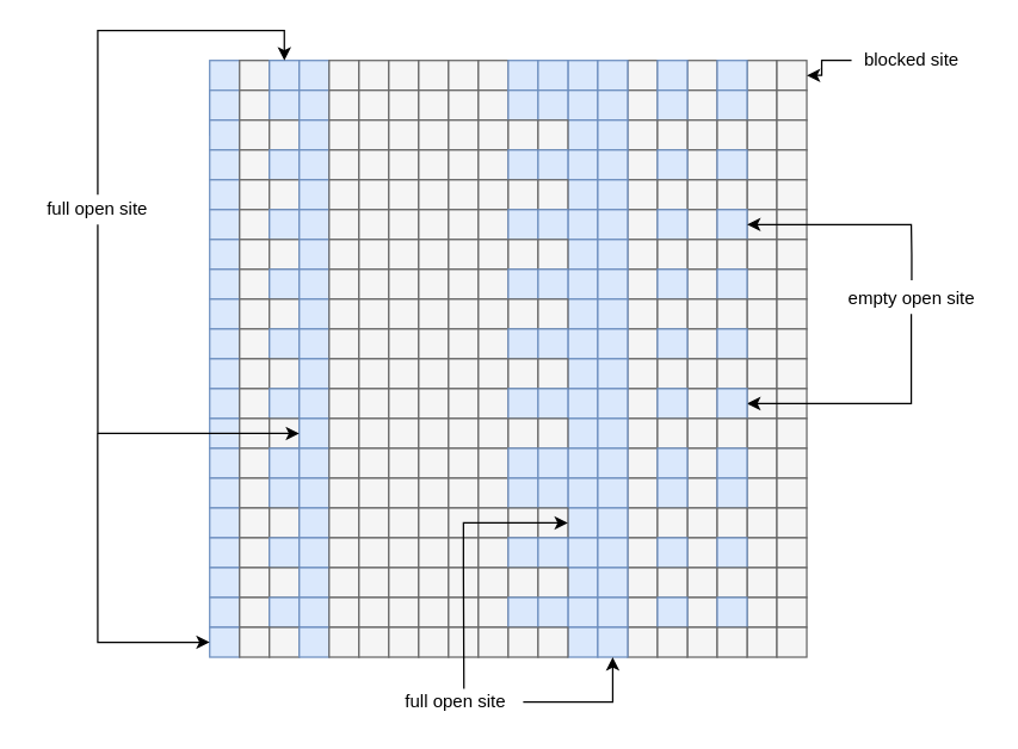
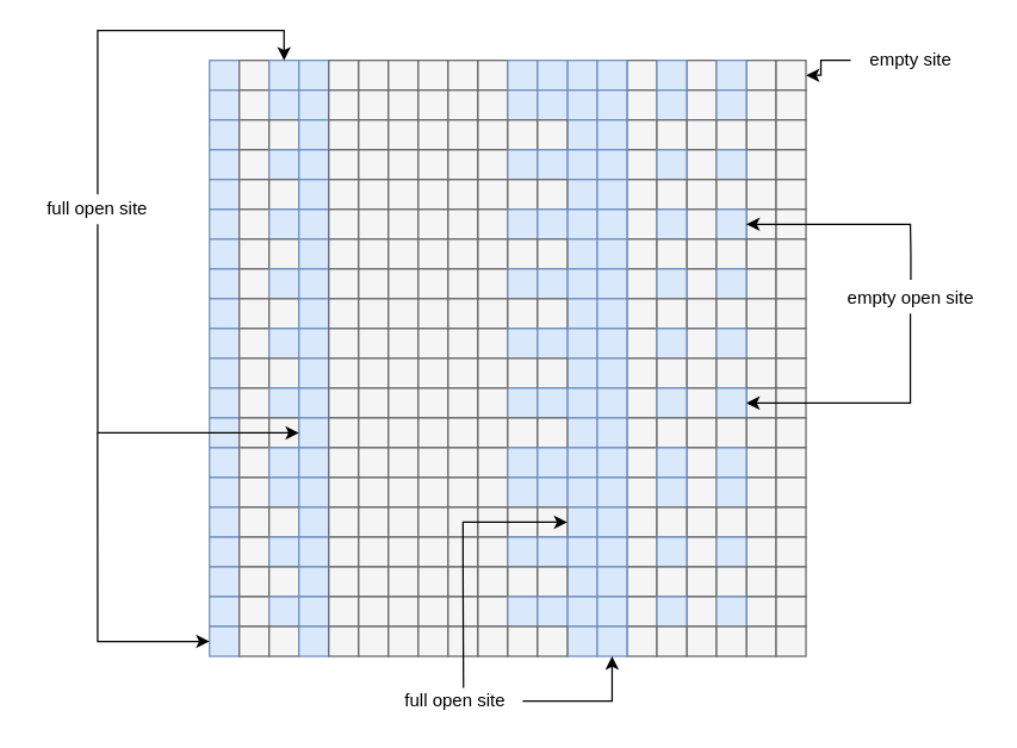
- <mxCell id="220" value="blocked site" style="text;html=1;align=center;verticalAlign=middle;resizable=0;points=[];autosize=1;strokeColor=none;" vertex="1" parent="1"><mxGeometry x="570" y="30" width="80" height="20" as="geometry" /></mxCell>
+ <mxCell id="220" value="empty site" style="text;html=1;align=center;verticalAlign=middle;resizable=0;points=[];autosize=1;strokeColor=none;" vertex="1" parent="1"><mxGeometry x="570" y="30" width="80" height="20" as="geometry" /></mxCell>
